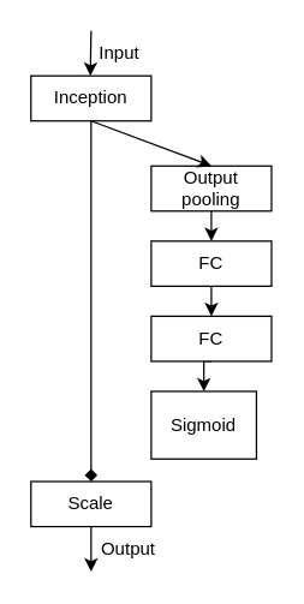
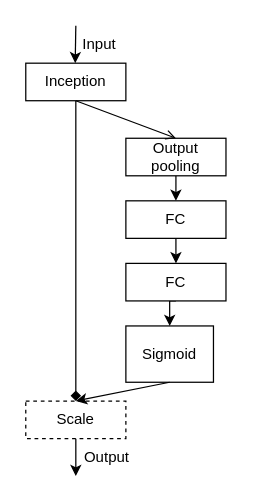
- <mxCell id="7" value="" style="endArrow=classic;html=1;rounded=0;exitX=0.5;exitY=1;exitDx=0;exitDy=0;entryX=0.5;entryY=0;entryDx=0;entryDy=0;" edge="1" parent="1" source="3" target="6"><mxGeometry width="50" height="50" relative="1" as="geometry"><mxPoint x="70" y="220" as="sourcePoint" /><mxPoint x="120" y="170" as="targetPoint" /></mxGeometry></mxCell>
+ <mxCell id="7" value="" style="endArrow=open;html=1;rounded=0;exitX=0.5;exitY=1;exitDx=0;exitDy=0;entryX=0.5;entryY=0;entryDx=0;entryDy=0;" edge="1" parent="1" source="3" target="6"><mxGeometry width="50" height="50" relative="1" as="geometry"><mxPoint x="70" y="220" as="sourcePoint" /><mxPoint x="120" y="170" as="targetPoint" /></mxGeometry></mxCell>
+ <mxCell id="15" value="" style="endArrow=classic;html=1;rounded=0;exitX=0.5;exitY=1;exitDx=0;exitDy=0;entryX=0.5;entryY=0;entryDx=0;entryDy=0;" edge="1" parent="1" source="12" target="14"><mxGeometry width="50" height="50" relative="1" as="geometry"><mxPoint x="70" y="220" as="sourcePoint" /><mxPoint x="120" y="170" as="targetPoint" /></mxGeometry></mxCell>
- <mxCell id="14" value="Scale" style="rounded=0;whiteSpace=wrap;html=1;" vertex="1" parent="1"><mxGeometry x="20" y="320" width="80" height="30" as="geometry" /></mxCell>
+ <mxCell id="14" value="Scale" style="rounded=0;whiteSpace=wrap;html=1;dashed=1;" vertex="1" parent="1"><mxGeometry x="20" y="320" width="80" height="30" as="geometry" /></mxCell>
